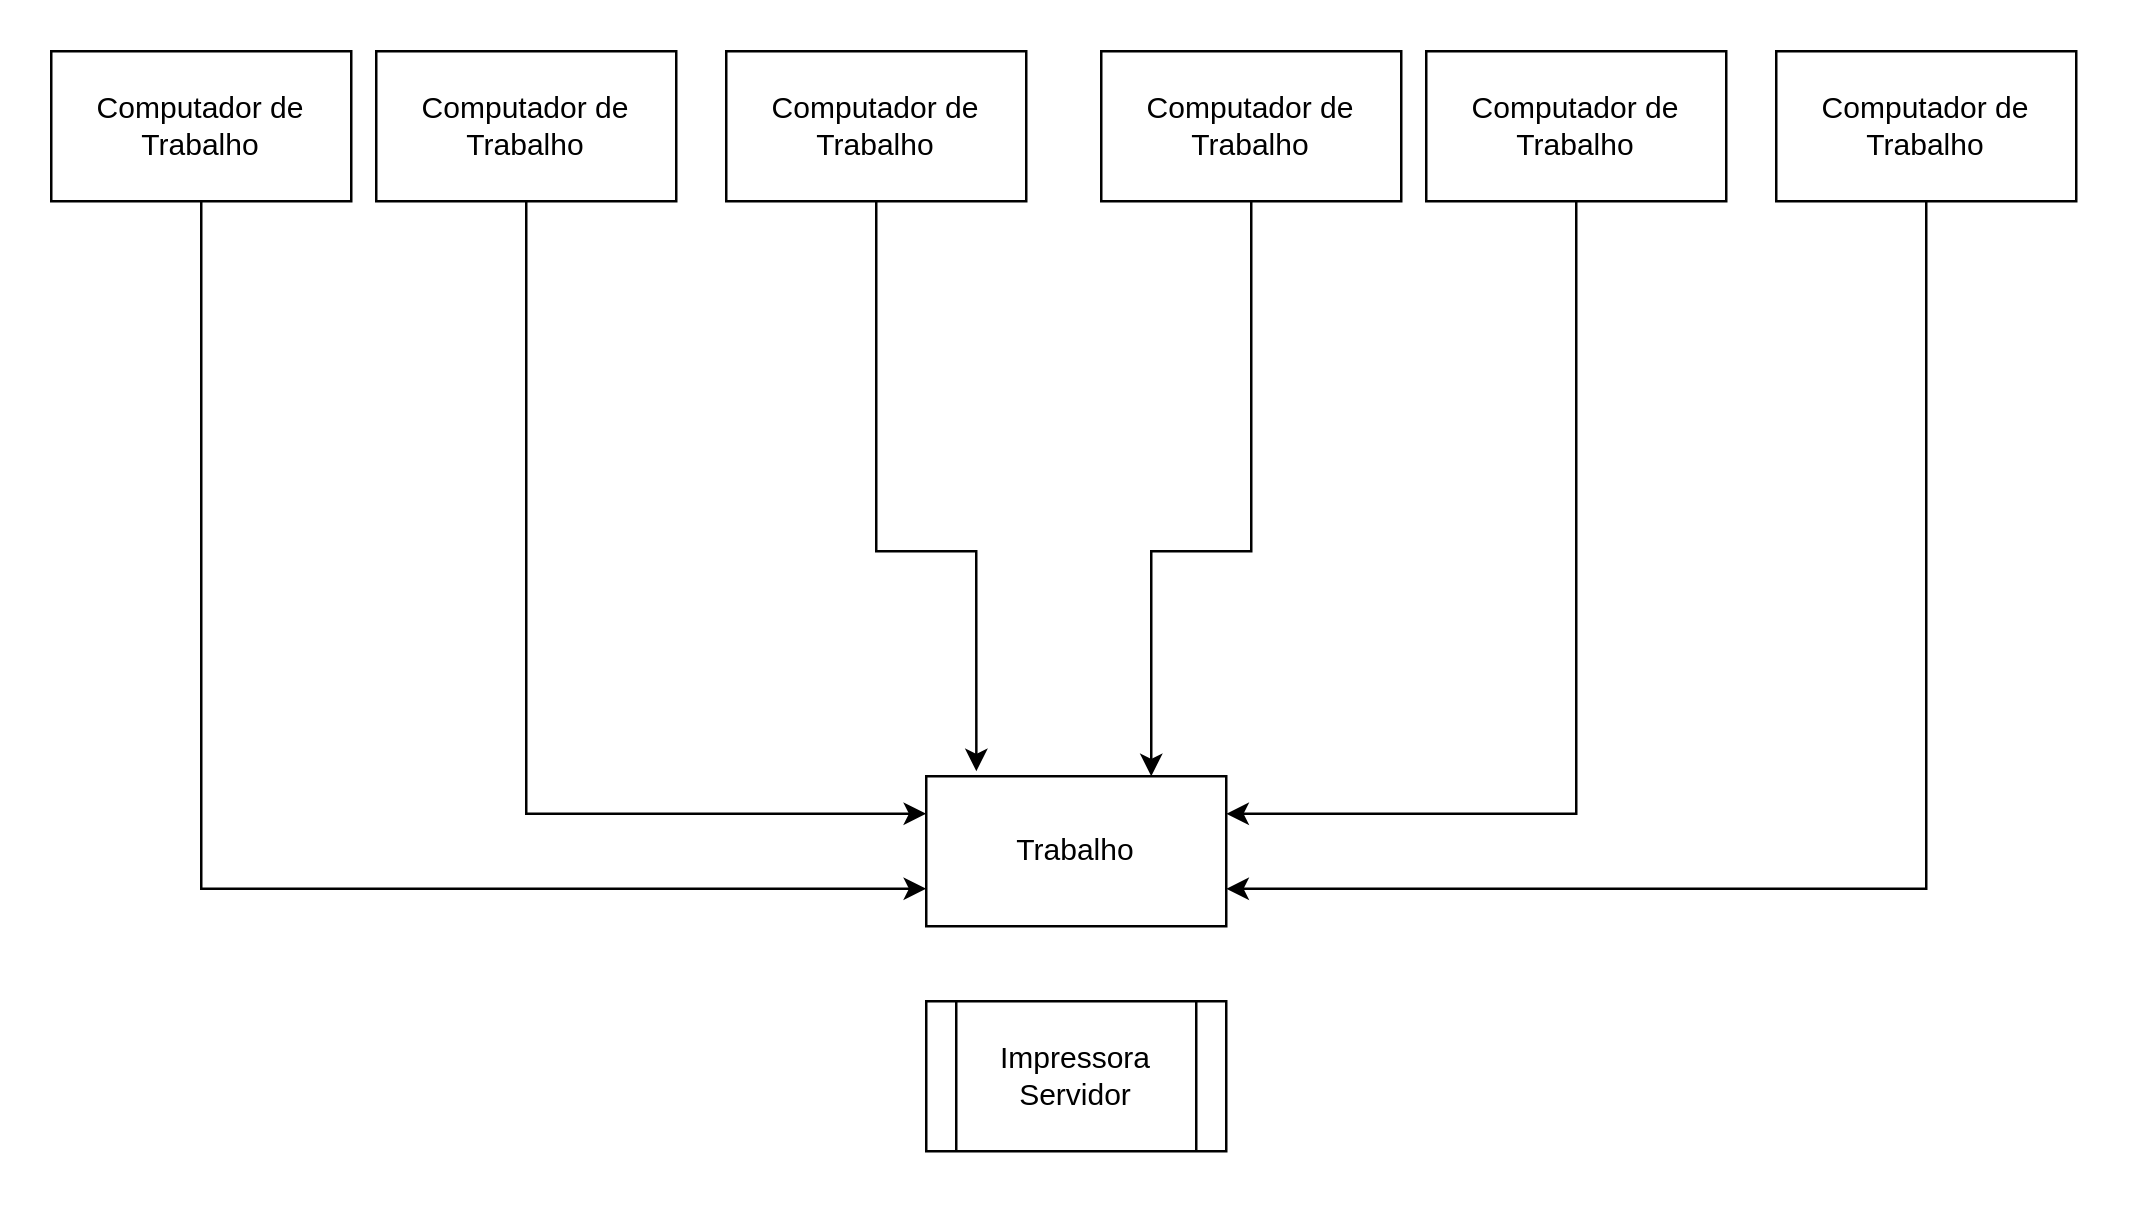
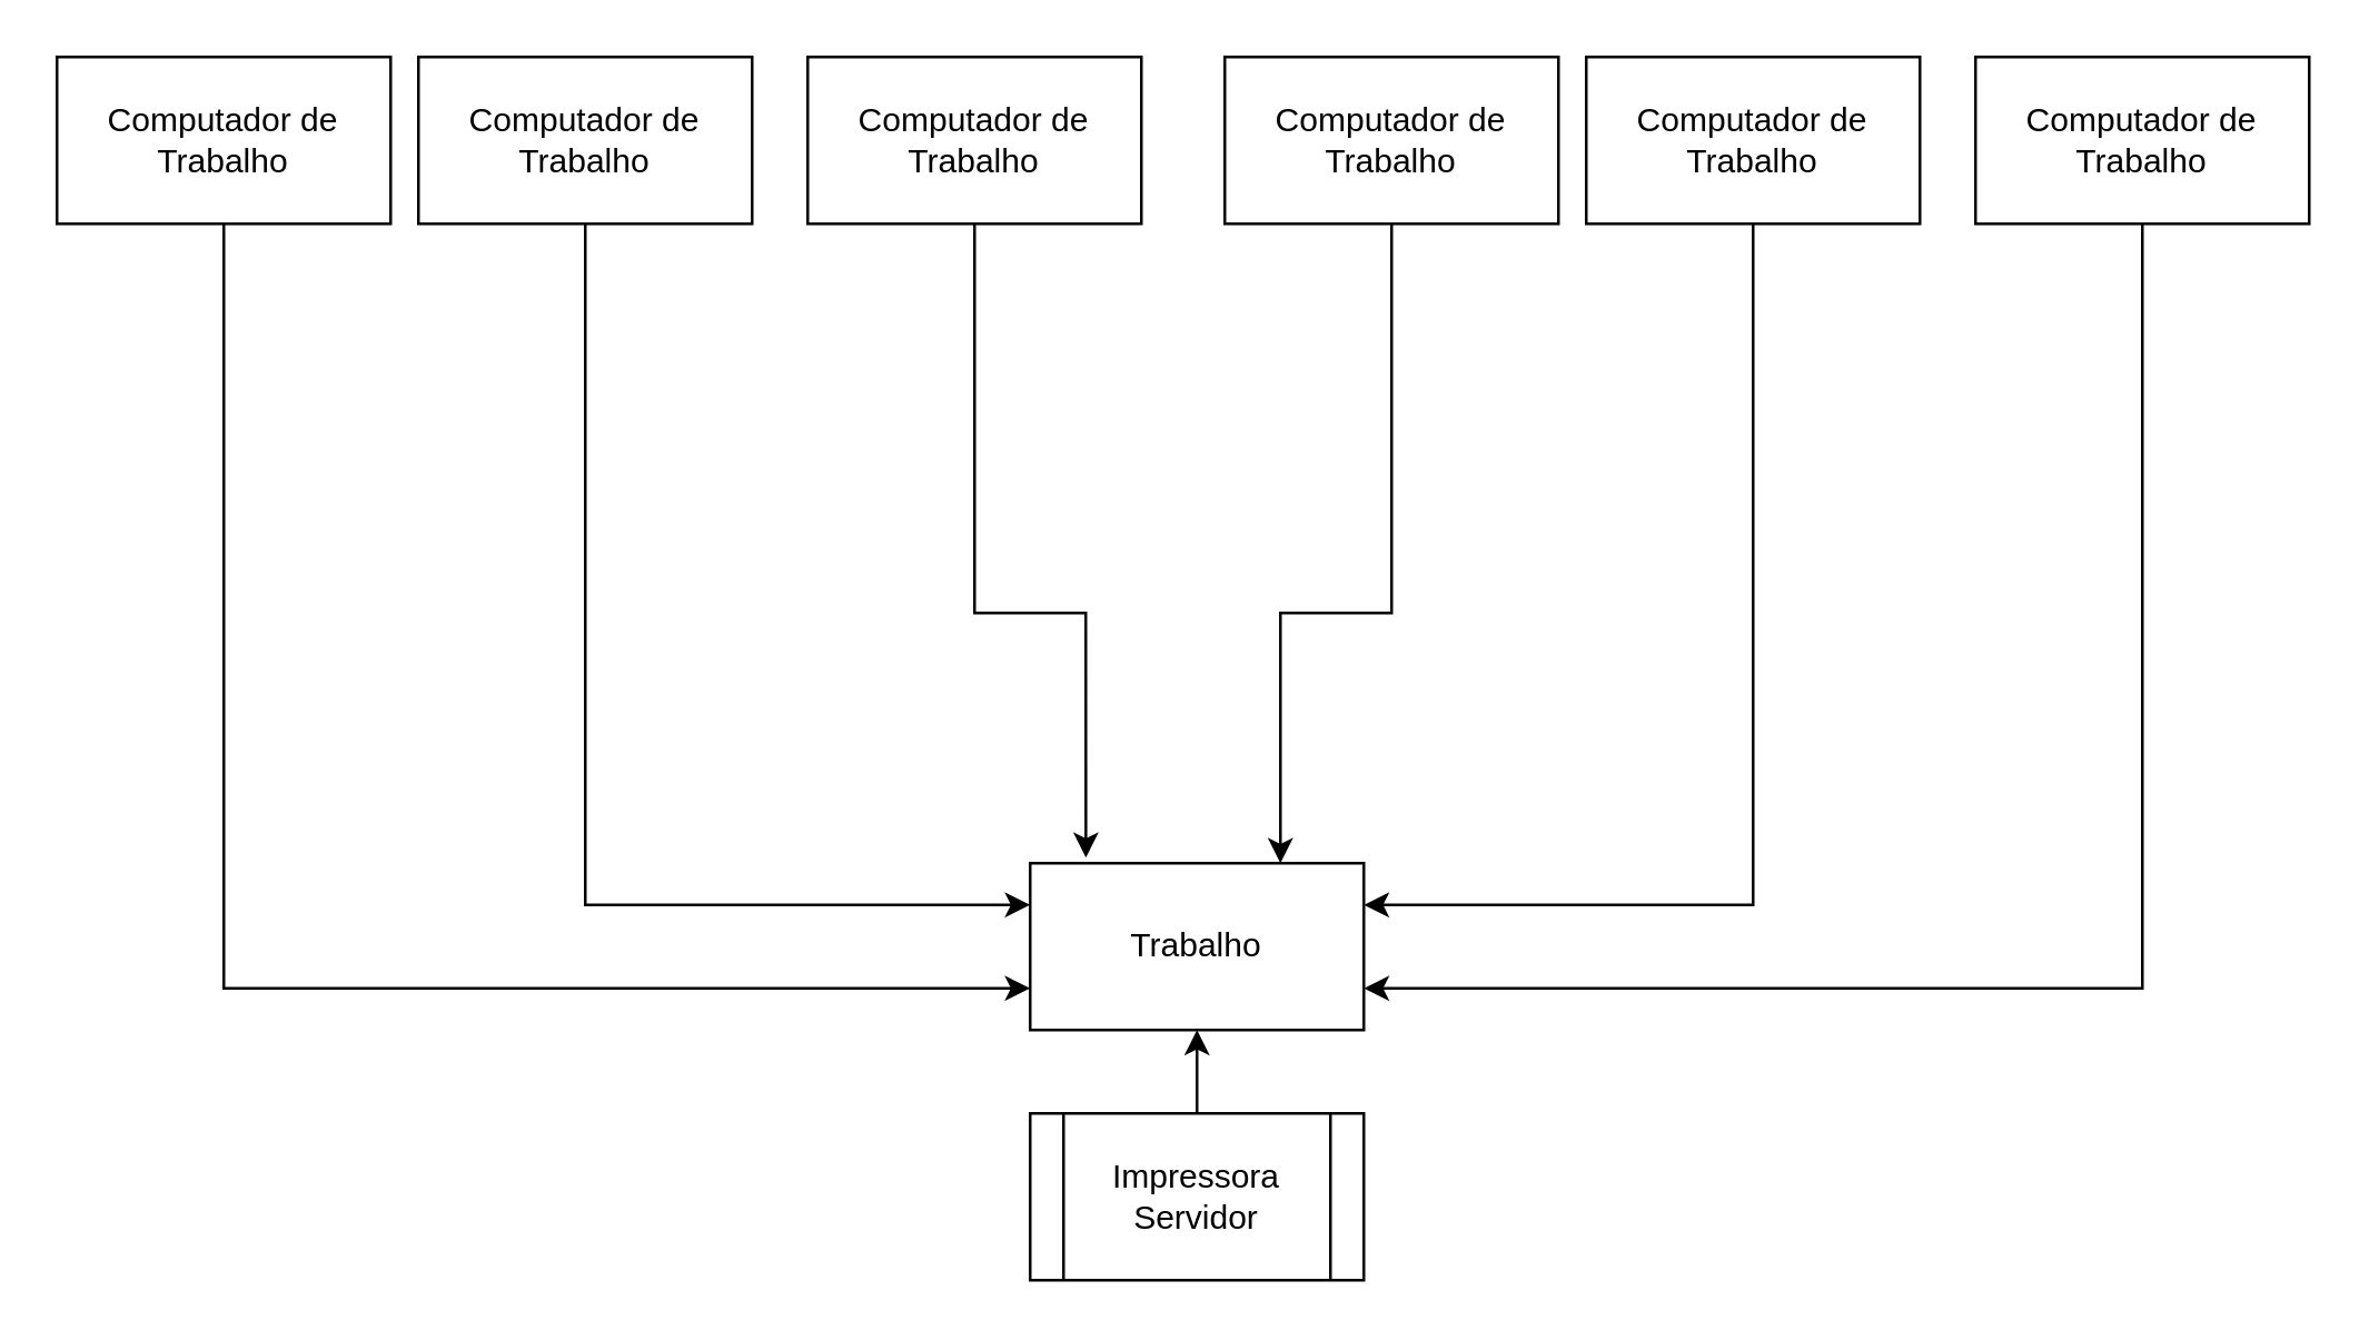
+ <mxCell id="15" style="edgeStyle=orthogonalEdgeStyle;rounded=0;orthogonalLoop=1;jettySize=auto;html=1;exitX=0.5;exitY=0;exitDx=0;exitDy=0;entryX=0.5;entryY=1;entryDx=0;entryDy=0;" edge="1" parent="1" source="16" target="14"><mxGeometry relative="1" as="geometry" /></mxCell>
